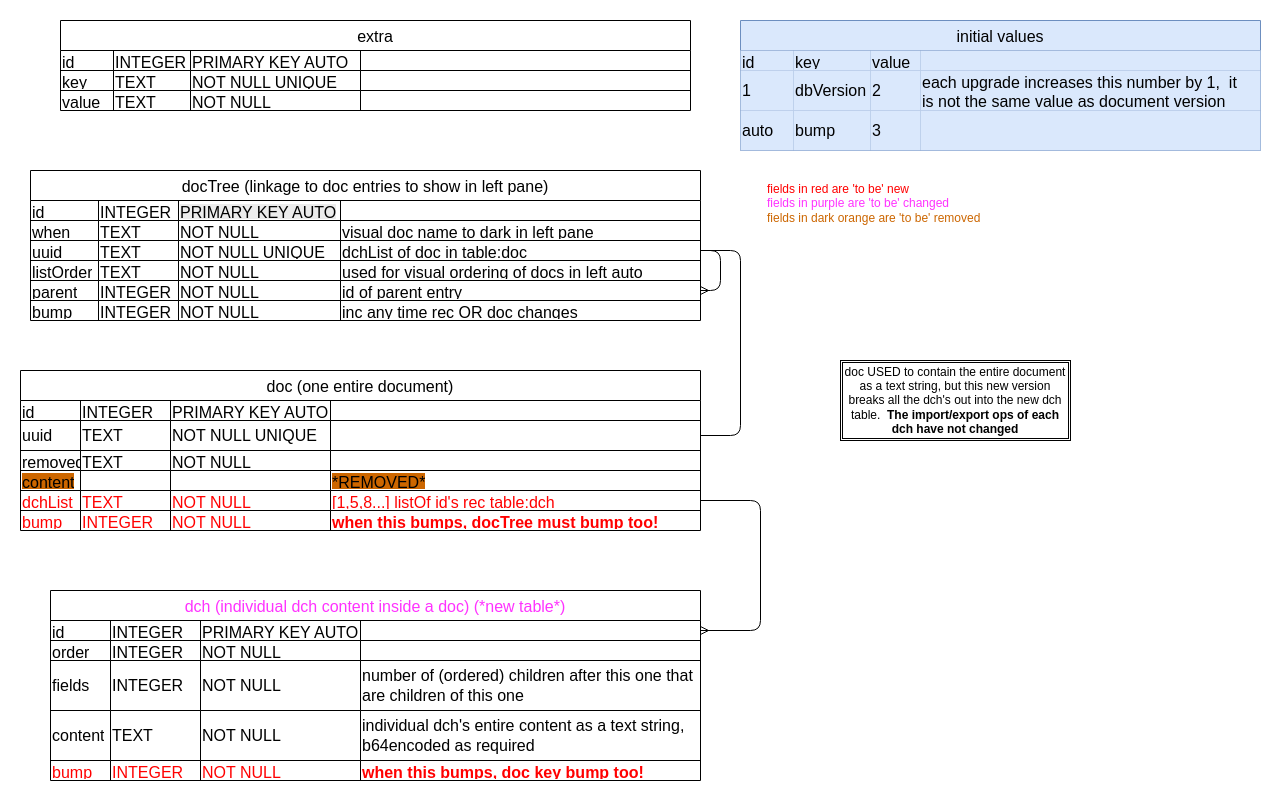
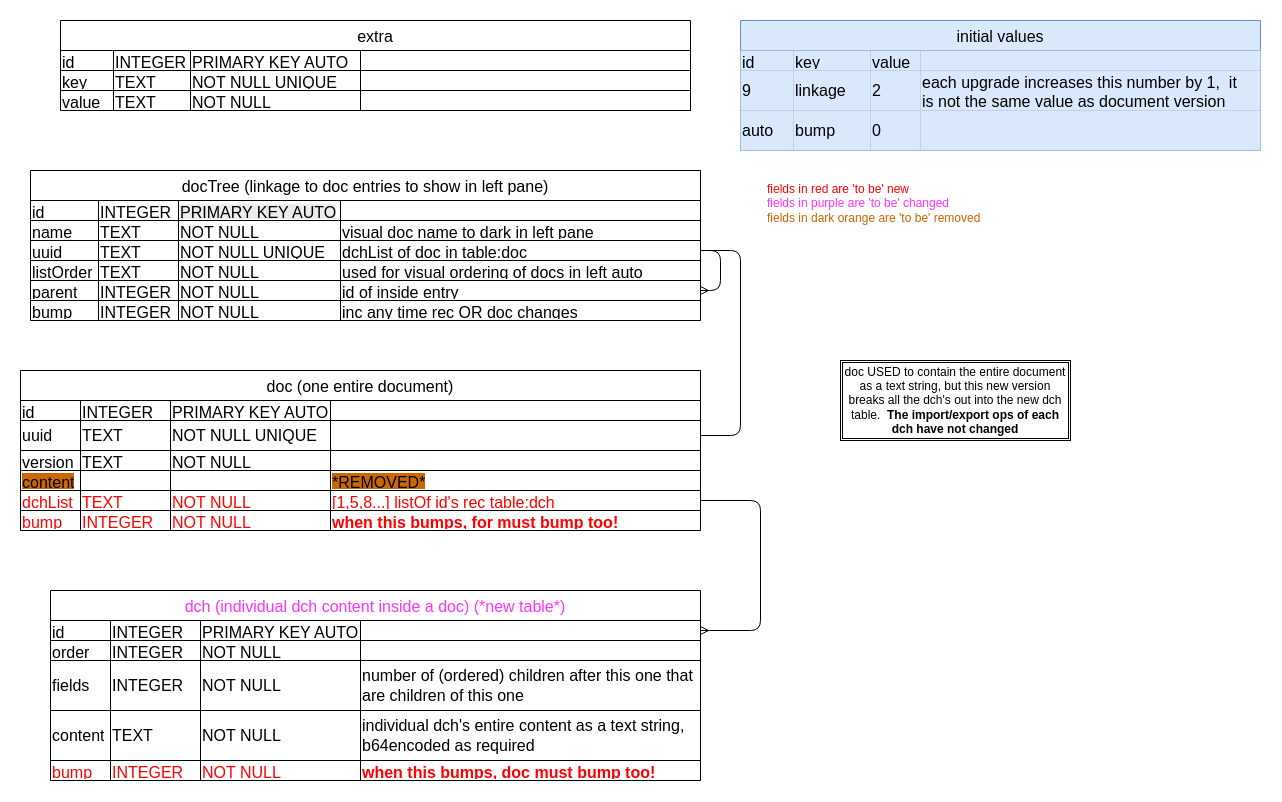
- <mxCell id="88" value="1" style="shape=partialRectangle;html=1;connectable=0;strokeColor=#6c8ebf;overflow=hidden;fillColor=#dae8fc;top=0;left=0;bottom=0;right=0;pointerEvents=1;fontSize=16;align=left;" parent="87" vertex="1"><mxGeometry width="53" height="40" as="geometry"><mxRectangle width="53" height="40" as="alternateBounds" /></mxGeometry></mxCell>
+ <mxCell id="88" value="9" style="shape=partialRectangle;html=1;connectable=0;strokeColor=#6c8ebf;overflow=hidden;fillColor=#dae8fc;top=0;left=0;bottom=0;right=0;pointerEvents=1;fontSize=16;align=left;" parent="87" vertex="1"><mxGeometry width="53" height="40" as="geometry"><mxRectangle width="53" height="40" as="alternateBounds" /></mxGeometry></mxCell>
- <mxCell id="89" value="dbVersion" style="shape=partialRectangle;html=1;connectable=0;strokeColor=#6c8ebf;overflow=hidden;fillColor=#dae8fc;top=0;left=0;bottom=0;right=0;pointerEvents=1;fontSize=16;align=left;" parent="87" vertex="1"><mxGeometry x="53" width="77" height="40" as="geometry"><mxRectangle width="77" height="40" as="alternateBounds" /></mxGeometry></mxCell>
+ <mxCell id="89" value="linkage" style="shape=partialRectangle;html=1;connectable=0;strokeColor=#6c8ebf;overflow=hidden;fillColor=#dae8fc;top=0;left=0;bottom=0;right=0;pointerEvents=1;fontSize=16;align=left;" parent="87" vertex="1"><mxGeometry x="53" width="77" height="40" as="geometry"><mxRectangle width="77" height="40" as="alternateBounds" /></mxGeometry></mxCell>
- <mxCell id="95" value="3" style="shape=partialRectangle;html=1;connectable=0;strokeColor=#6c8ebf;overflow=hidden;fillColor=#dae8fc;top=0;left=0;bottom=0;right=0;pointerEvents=1;fontSize=16;align=left;" vertex="1" parent="92"><mxGeometry x="130" width="50" height="40" as="geometry"><mxRectangle width="50" height="40" as="alternateBounds" /></mxGeometry></mxCell>
+ <mxCell id="95" value="0" style="shape=partialRectangle;html=1;connectable=0;strokeColor=#6c8ebf;overflow=hidden;fillColor=#dae8fc;top=0;left=0;bottom=0;right=0;pointerEvents=1;fontSize=16;align=left;" vertex="1" parent="92"><mxGeometry x="130" width="50" height="40" as="geometry"><mxRectangle width="50" height="40" as="alternateBounds" /></mxGeometry></mxCell>
- <mxCell id="56" value="when" style="shape=partialRectangle;html=1;connectable=0;strokeColor=inherit;overflow=hidden;fillColor=none;top=0;left=0;bottom=0;right=0;pointerEvents=1;fontSize=16;align=left;" parent="55" vertex="1"><mxGeometry width="68" height="20" as="geometry"><mxRectangle width="68" height="20" as="alternateBounds" /></mxGeometry></mxCell>
+ <mxCell id="56" value="name" style="shape=partialRectangle;html=1;connectable=0;strokeColor=inherit;overflow=hidden;fillColor=none;top=0;left=0;bottom=0;right=0;pointerEvents=1;fontSize=16;align=left;" parent="55" vertex="1"><mxGeometry width="68" height="20" as="geometry"><mxRectangle width="68" height="20" as="alternateBounds" /></mxGeometry></mxCell>
- <mxCell id="74" value="id of parent entry" style="shape=partialRectangle;html=1;connectable=0;strokeColor=inherit;overflow=hidden;fillColor=none;top=0;left=0;bottom=0;right=0;pointerEvents=1;fontSize=16;align=left;fontColor=#000000;" parent="70" vertex="1"><mxGeometry x="310" width="360" height="20" as="geometry"><mxRectangle width="360" height="20" as="alternateBounds" /></mxGeometry></mxCell>
+ <mxCell id="74" value="id of inside entry" style="shape=partialRectangle;html=1;connectable=0;strokeColor=inherit;overflow=hidden;fillColor=none;top=0;left=0;bottom=0;right=0;pointerEvents=1;fontSize=16;align=left;fontColor=#000000;" parent="70" vertex="1"><mxGeometry x="310" width="360" height="20" as="geometry"><mxRectangle width="360" height="20" as="alternateBounds" /></mxGeometry></mxCell>
- <mxCell id="30" value="removed" style="shape=partialRectangle;html=1;connectable=0;strokeColor=inherit;overflow=hidden;fillColor=none;top=0;left=0;bottom=0;right=0;pointerEvents=1;fontSize=16;align=left;" parent="29" vertex="1"><mxGeometry width="60" height="20" as="geometry"><mxRectangle width="60" height="20" as="alternateBounds" /></mxGeometry></mxCell>
+ <mxCell id="30" value="version" style="shape=partialRectangle;html=1;connectable=0;strokeColor=inherit;overflow=hidden;fillColor=none;top=0;left=0;bottom=0;right=0;pointerEvents=1;fontSize=16;align=left;" parent="29" vertex="1"><mxGeometry width="60" height="20" as="geometry"><mxRectangle width="60" height="20" as="alternateBounds" /></mxGeometry></mxCell>
- <mxCell id="48" value="&lt;b&gt;when this bumps, docTree must bump too!&lt;/b&gt;" style="shape=partialRectangle;html=1;connectable=0;strokeColor=inherit;overflow=hidden;fillColor=none;top=0;left=0;bottom=0;right=0;pointerEvents=1;fontSize=16;align=left;fontColor=#FF0000;" parent="44" vertex="1"><mxGeometry x="310" width="370" height="20" as="geometry"><mxRectangle width="370" height="20" as="alternateBounds" /></mxGeometry></mxCell>
+ <mxCell id="48" value="&lt;b&gt;when this bumps, for must bump too!&lt;/b&gt;" style="shape=partialRectangle;html=1;connectable=0;strokeColor=inherit;overflow=hidden;fillColor=none;top=0;left=0;bottom=0;right=0;pointerEvents=1;fontSize=16;align=left;fontColor=#FF0000;" parent="44" vertex="1"><mxGeometry x="310" width="370" height="20" as="geometry"><mxRectangle width="370" height="20" as="alternateBounds" /></mxGeometry></mxCell>
- <mxCell id="122" value="&lt;b&gt;when this bumps, doc key bump too!&lt;/b&gt;" style="shape=partialRectangle;html=1;connectable=0;strokeColor=inherit;overflow=hidden;fillColor=none;top=0;left=0;bottom=0;right=0;pointerEvents=1;fontSize=16;align=left;fontColor=#FF0000;" parent="118" vertex="1"><mxGeometry x="310" width="340" height="20" as="geometry"><mxRectangle width="340" height="20" as="alternateBounds" /></mxGeometry></mxCell>
+ <mxCell id="122" value="&lt;b&gt;when this bumps, doc must bump too!&lt;/b&gt;" style="shape=partialRectangle;html=1;connectable=0;strokeColor=inherit;overflow=hidden;fillColor=none;top=0;left=0;bottom=0;right=0;pointerEvents=1;fontSize=16;align=left;fontColor=#FF0000;" parent="118" vertex="1"><mxGeometry x="310" width="340" height="20" as="geometry"><mxRectangle width="340" height="20" as="alternateBounds" /></mxGeometry></mxCell>
